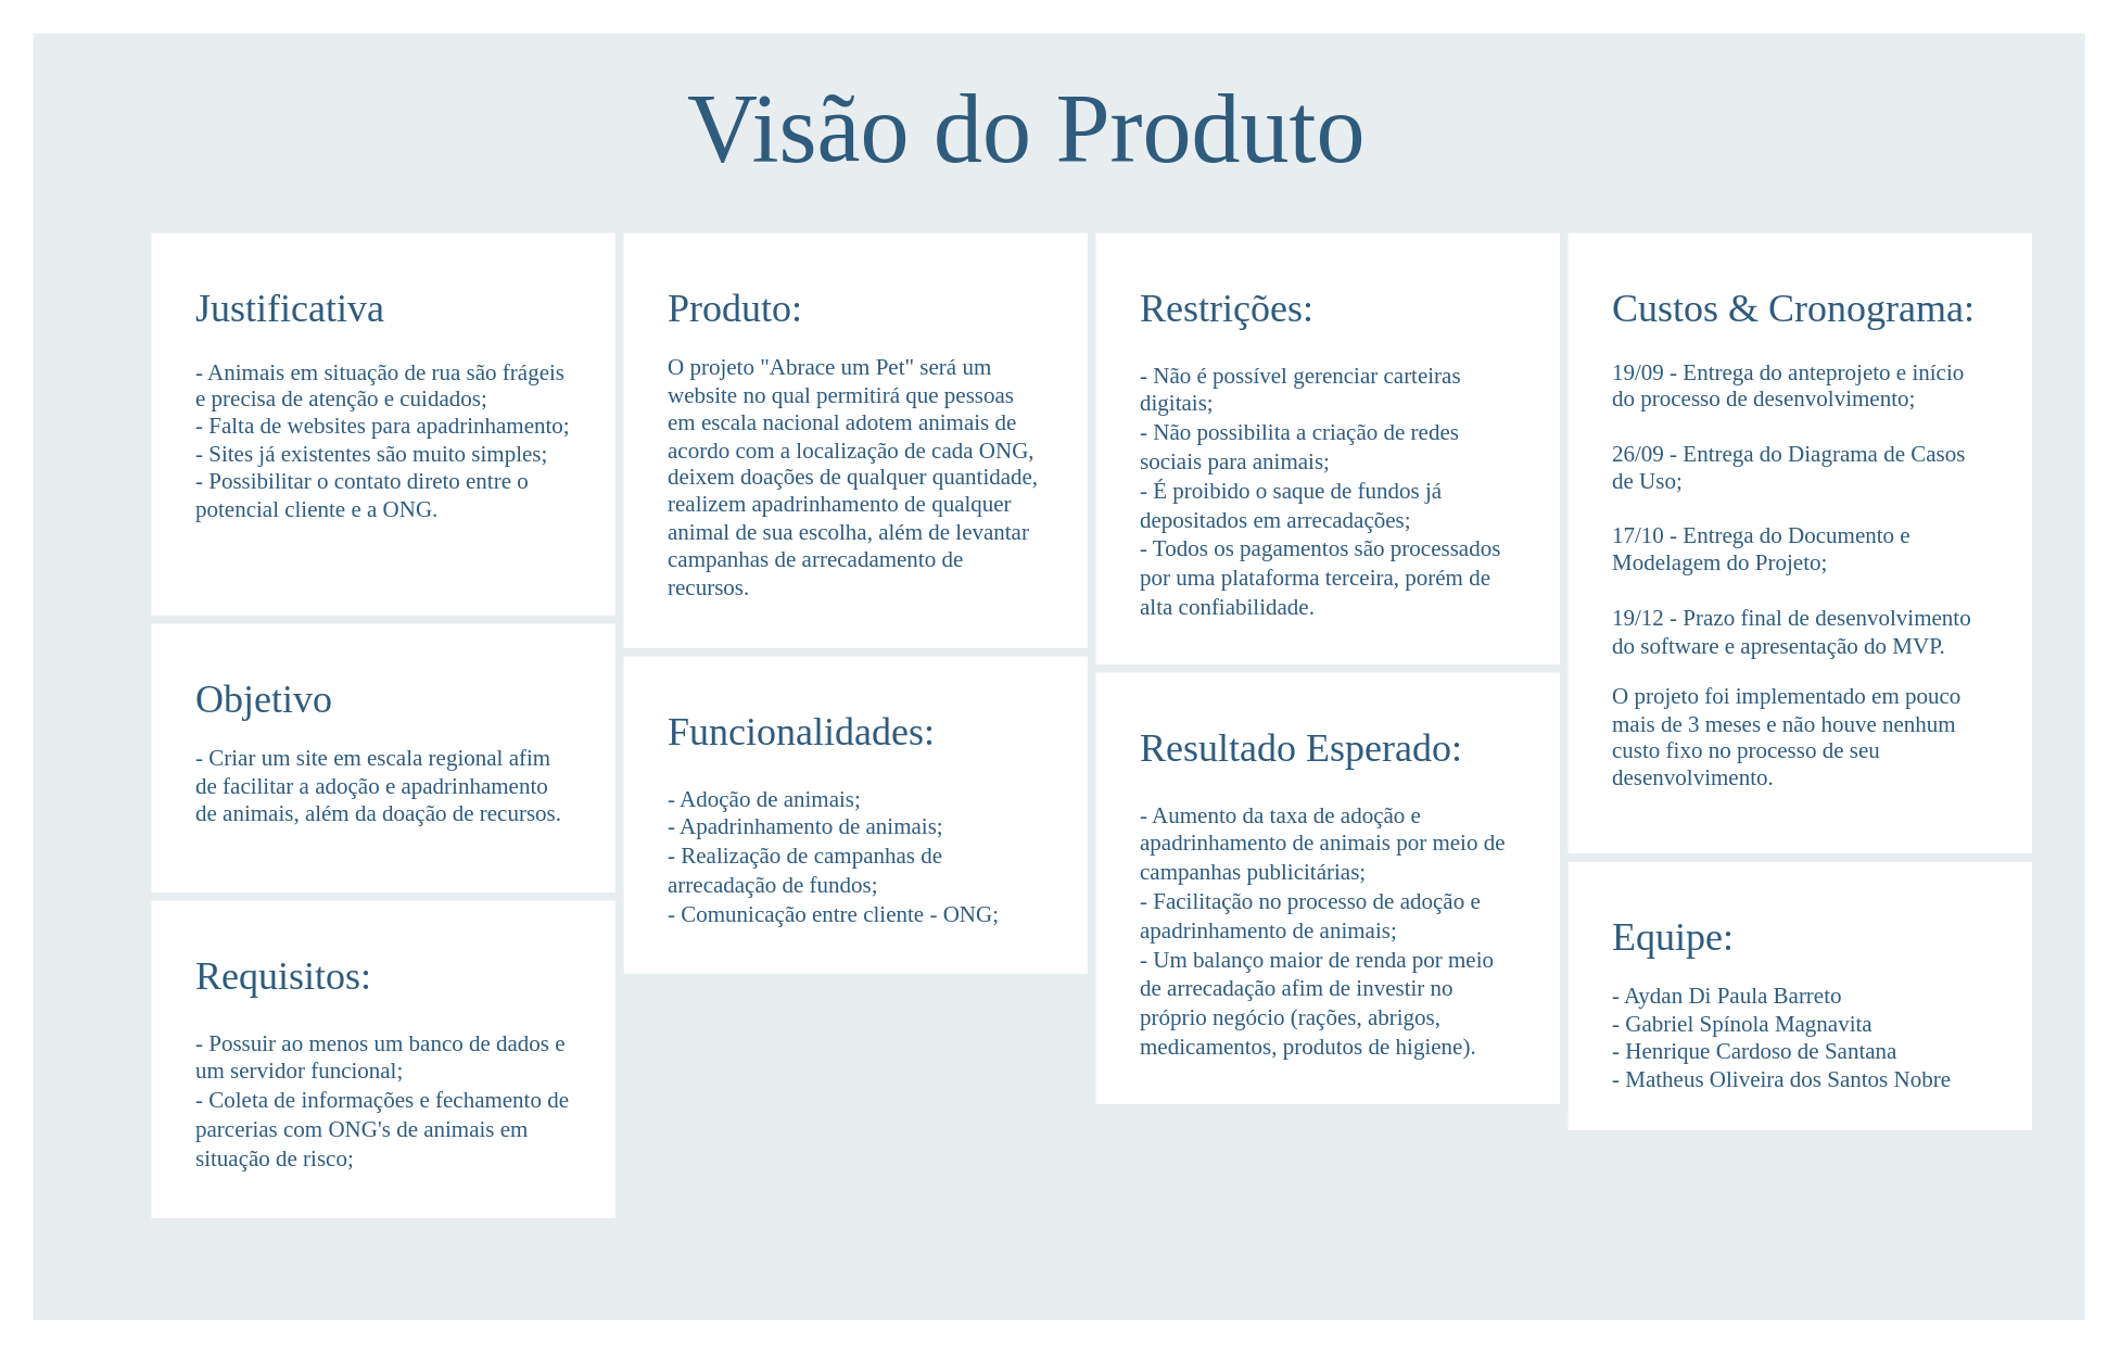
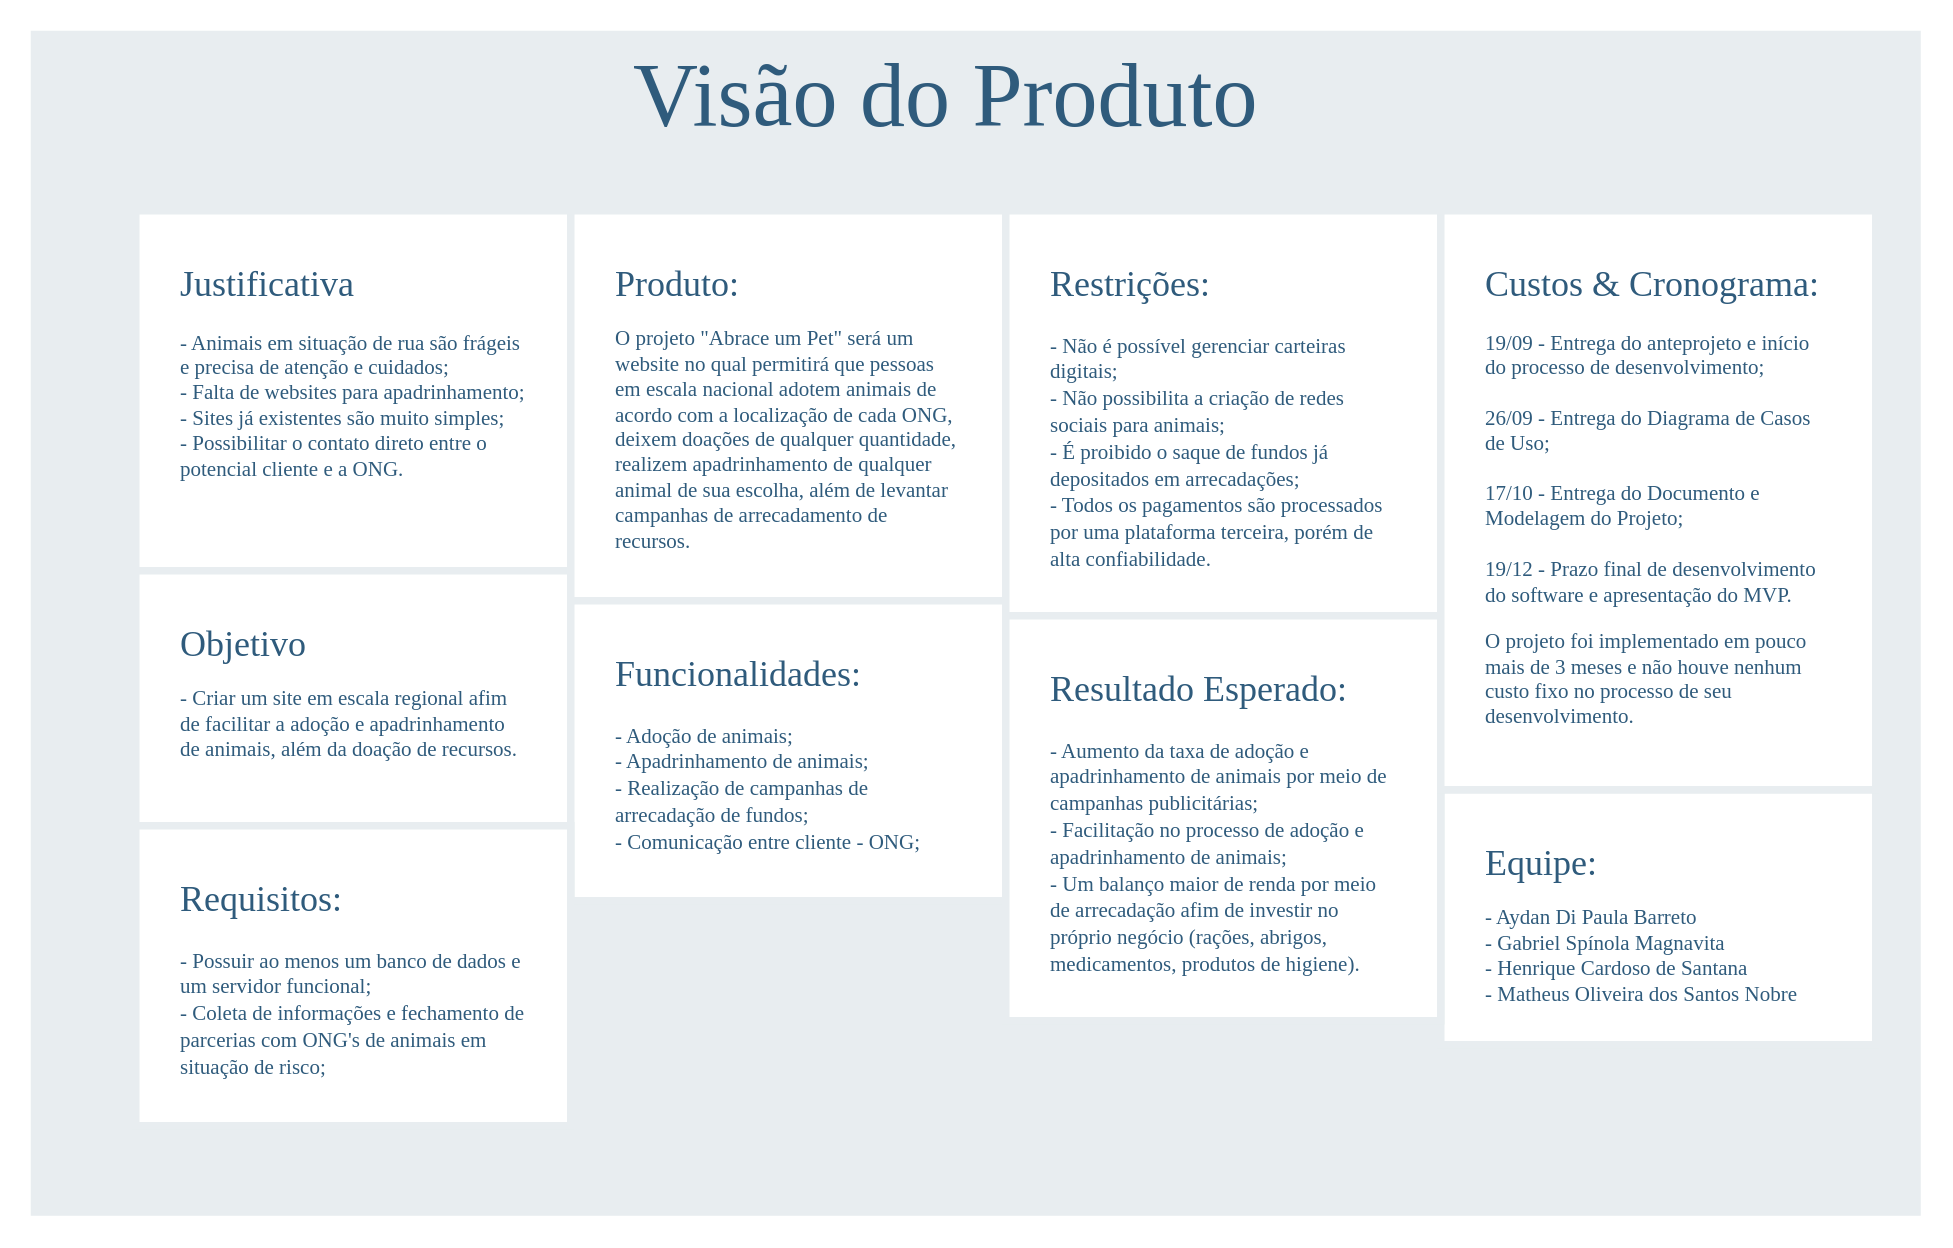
- <mxCell id="4" value="&lt;font face=&quot;Candara&quot;&gt;Visão do Produto&lt;/font&gt;" style="text;html=1;resizable=0;points=[];autosize=1;align=left;verticalAlign=top;spacingTop=-4;fontSize=60;fontColor=#2F5B7C;" parent="1" vertex="1"><mxGeometry x="420" y="40" width="460" height="80" as="geometry" /></mxCell>
+ <mxCell id="4" value="&lt;font face=&quot;Candara&quot;&gt;Visão do Produto&lt;/font&gt;" style="text;html=1;resizable=0;points=[];autosize=1;align=left;verticalAlign=top;spacingTop=-4;fontSize=60;fontColor=#2F5B7C;" parent="1" vertex="1"><mxGeometry x="420" y="25" width="460" height="80" as="geometry" /></mxCell>
